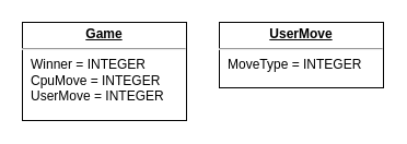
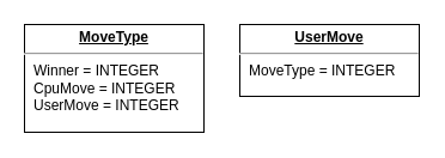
- <mxCell id="2" value="&lt;p style=&quot;margin:0px;margin-top:4px;text-align:center;text-decoration:underline;&quot;&gt;&lt;b style=&quot;background-color: initial;&quot;&gt;Game&lt;/b&gt;&lt;/p&gt;&lt;hr&gt;&lt;p style=&quot;margin:0px;margin-left:8px;&quot;&gt;Winner = INTEGER&lt;br&gt;CpuMove = INTEGER&lt;br&gt;UserMove = INTEGER&lt;/p&gt;" style="verticalAlign=top;align=left;overflow=fill;fontSize=12;fontFamily=Helvetica;html=1;whiteSpace=wrap;" vertex="1" parent="1"><mxGeometry x="20" y="20" width="150" height="90" as="geometry" /></mxCell>
+ <mxCell id="2" value="&lt;p style=&quot;margin:0px;margin-top:4px;text-align:center;text-decoration:underline;&quot;&gt;&lt;b style=&quot;background-color: initial;&quot;&gt;MoveType&lt;/b&gt;&lt;/p&gt;&lt;hr&gt;&lt;p style=&quot;margin:0px;margin-left:8px;&quot;&gt;Winner = INTEGER&lt;br&gt;CpuMove = INTEGER&lt;br&gt;UserMove = INTEGER&lt;/p&gt;" style="verticalAlign=top;align=left;overflow=fill;fontSize=12;fontFamily=Helvetica;html=1;whiteSpace=wrap;" vertex="1" parent="1"><mxGeometry x="20" y="20" width="150" height="90" as="geometry" /></mxCell>
